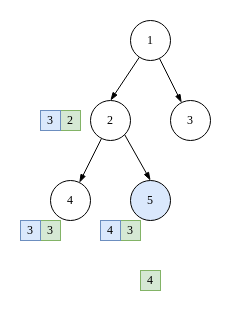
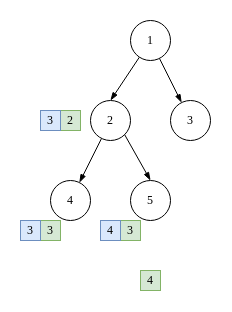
- <mxCell id="10" value="&lt;font face=&quot;Lucida Console&quot;&gt;5&lt;/font&gt;" style="ellipse;whiteSpace=wrap;html=1;aspect=fixed;fillColor=#dae8fc;" vertex="1" parent="1"><mxGeometry x="130" y="180" width="40" height="40" as="geometry" /></mxCell>
+ <mxCell id="10" value="&lt;font face=&quot;Lucida Console&quot;&gt;5&lt;/font&gt;" style="ellipse;whiteSpace=wrap;html=1;aspect=fixed;" vertex="1" parent="1"><mxGeometry x="130" y="180" width="40" height="40" as="geometry" /></mxCell>
